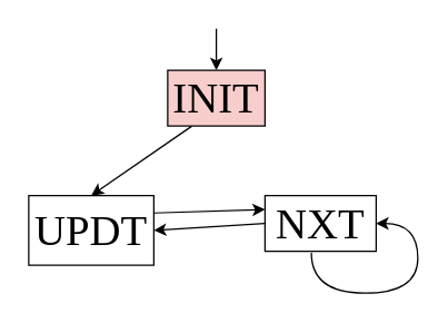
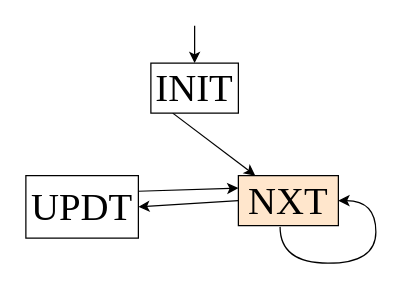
- <mxCell id="3" value="INIT" style="rounded=0;whiteSpace=wrap;html=1;fontFamily=Times New Roman;fontSize=31;fillColor=#f8cecc;" parent="1" vertex="1"><mxGeometry x="120" y="50" width="70" height="40" as="geometry" /></mxCell>
+ <mxCell id="3" value="INIT" style="rounded=0;whiteSpace=wrap;html=1;fontFamily=Times New Roman;fontSize=31;" parent="1" vertex="1"><mxGeometry x="120" y="50" width="70" height="40" as="geometry" /></mxCell>
- <mxCell id="2" style="edgeStyle=none;rounded=0;orthogonalLoop=1;jettySize=auto;html=1;exitX=0.25;exitY=1;exitDx=0;exitDy=0;entryX=0.5;entryY=0;entryDx=0;entryDy=0;" parent="1" source="3" target="7" edge="1"><mxGeometry relative="1" as="geometry" /></mxCell>
+ <mxCell id="2" style="edgeStyle=none;rounded=0;orthogonalLoop=1;jettySize=auto;html=1;exitX=0.25;exitY=1;exitDx=0;exitDy=0;" parent="1" source="3" target="5" edge="1"><mxGeometry relative="1" as="geometry" /></mxCell>
- <mxCell id="5" value="NXT" style="rounded=0;whiteSpace=wrap;html=1;fontFamily=Times New Roman;fontSize=31;" parent="1" vertex="1"><mxGeometry x="190" y="140" width="80" height="40" as="geometry" /></mxCell>
+ <mxCell id="5" value="NXT" style="rounded=0;whiteSpace=wrap;html=1;fontFamily=Times New Roman;fontSize=31;fillColor=#ffe6cc;" parent="1" vertex="1"><mxGeometry x="190" y="140" width="80" height="40" as="geometry" /></mxCell>
